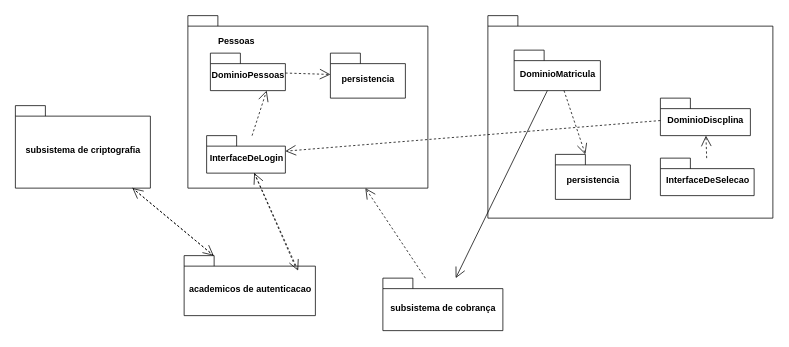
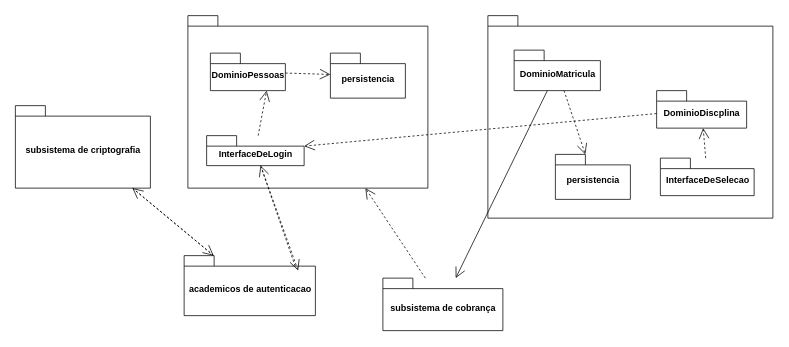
- <mxCell id="7" value="Pessoas" style="text;align=center;fontStyle=1;verticalAlign=middle;spacingLeft=3;spacingRight=3;strokeColor=none;rotatable=0;points=[[0,0.5],[1,0.5]];portConstraint=eastwest;" vertex="1" parent="1"><mxGeometry x="275" y="40" width="80" height="26" as="geometry" /></mxCell>
- <mxCell id="9" value="DominioDiscplina" style="shape=folder;fontStyle=1;spacingTop=10;tabWidth=40;tabHeight=14;tabPosition=left;html=1;" vertex="1" parent="1"><mxGeometry x="880" y="130" width="120" height="50" as="geometry" /></mxCell>
+ <mxCell id="9" value="DominioDiscplina" style="shape=folder;fontStyle=1;spacingTop=10;tabWidth=40;tabHeight=14;tabPosition=left;html=1;" vertex="1" parent="1"><mxGeometry x="875" y="120" width="120" height="50" as="geometry" /></mxCell>
- <mxCell id="5" value="InterfaceDeLogin" style="shape=folder;fontStyle=1;spacingTop=10;tabWidth=40;tabHeight=14;tabPosition=left;html=1;" vertex="1" parent="1"><mxGeometry x="275" y="180" width="105" height="50" as="geometry" /></mxCell>
+ <mxCell id="5" value="InterfaceDeLogin" style="shape=folder;fontStyle=1;spacingTop=10;tabWidth=40;tabHeight=14;tabPosition=left;html=1;" vertex="1" parent="1"><mxGeometry x="275" y="180" width="130" height="40" as="geometry" /></mxCell>
